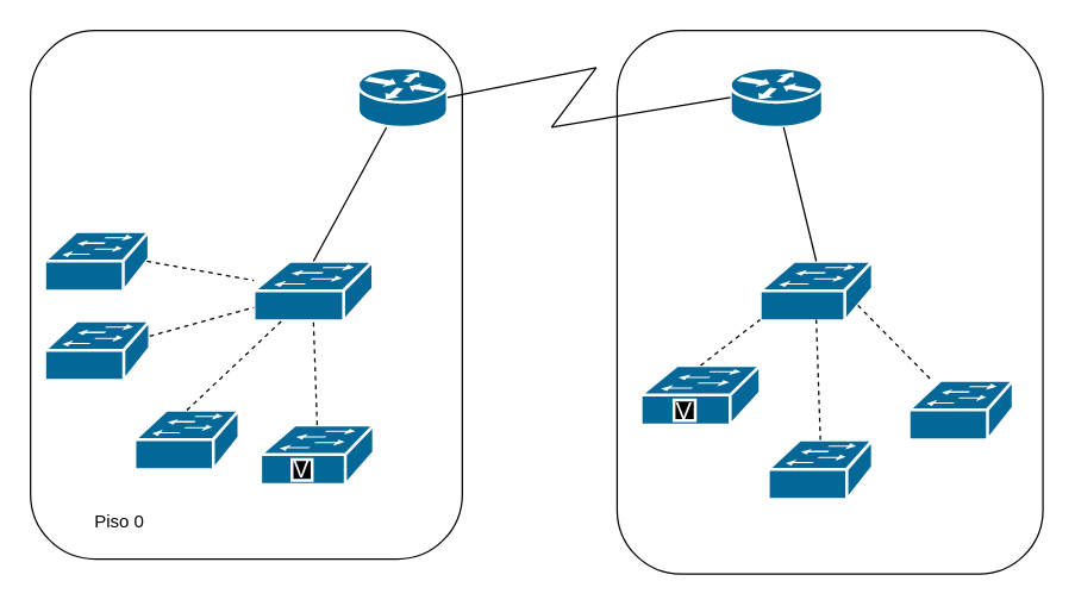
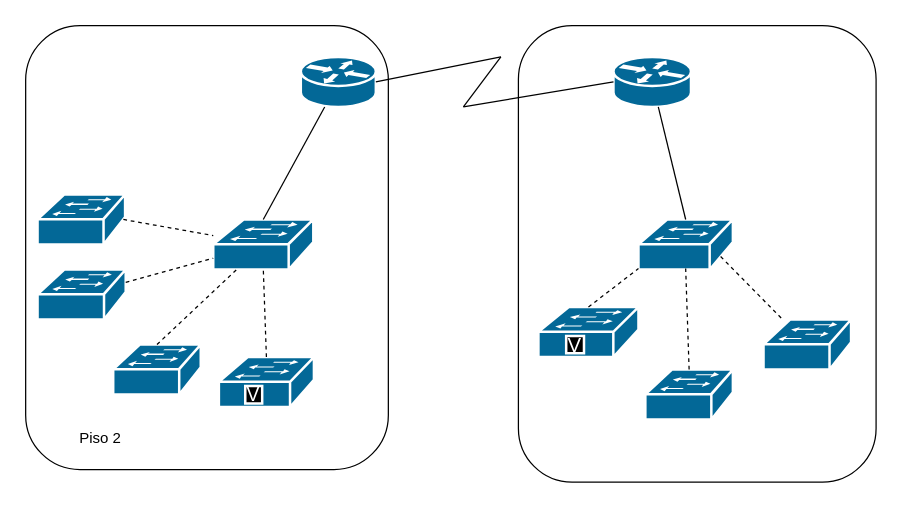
- <mxCell id="27" value="Piso 0" style="text;html=1;strokeColor=none;fillColor=none;align=center;verticalAlign=middle;whiteSpace=wrap;rounded=0;" vertex="1" parent="1"><mxGeometry x="50" y="335" width="60" height="30" as="geometry" /></mxCell>
+ <mxCell id="27" value="Piso 2" style="text;html=1;strokeColor=none;fillColor=none;align=center;verticalAlign=middle;whiteSpace=wrap;rounded=0;" vertex="1" parent="1"><mxGeometry x="50" y="335" width="60" height="30" as="geometry" /></mxCell>
